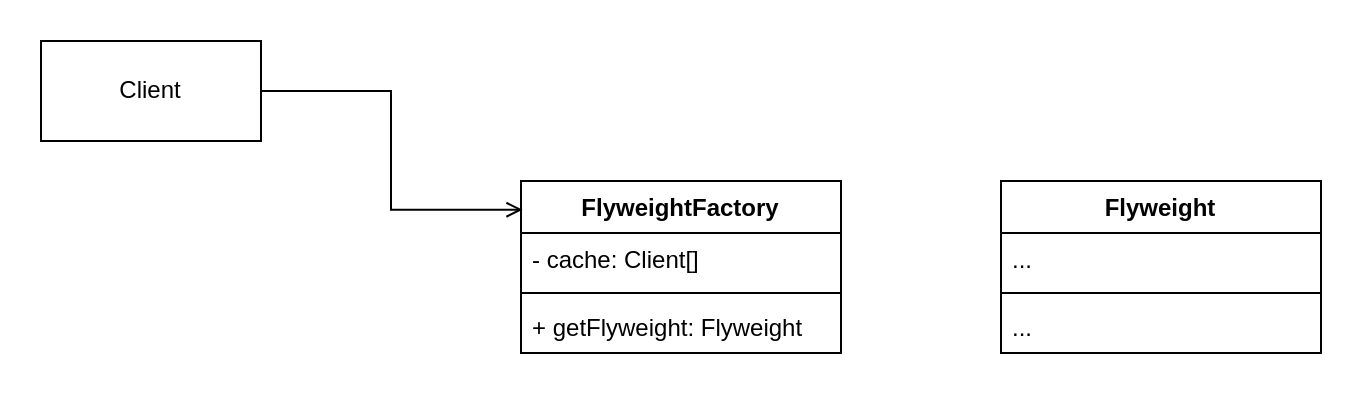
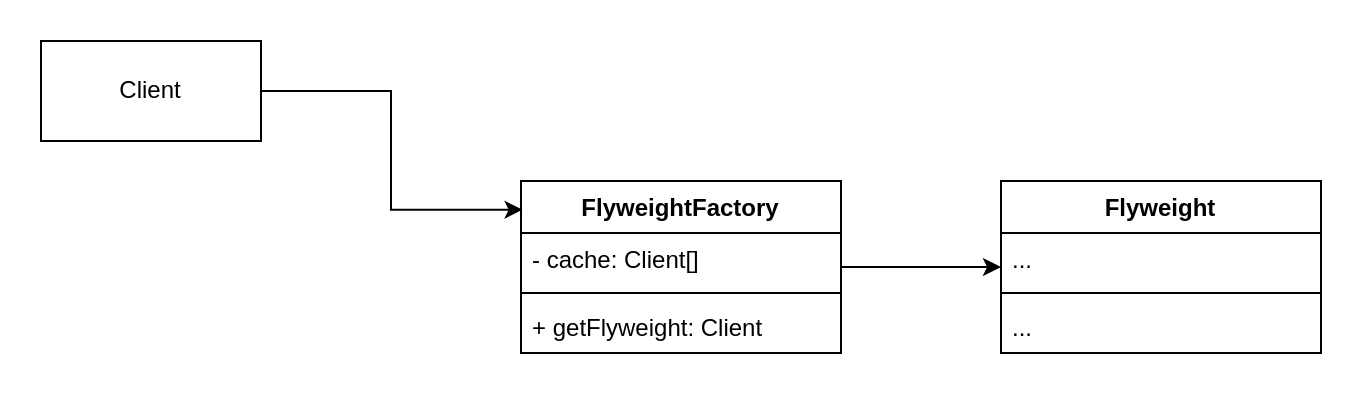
- <mxCell id="12" style="edgeStyle=orthogonalEdgeStyle;rounded=0;orthogonalLoop=1;jettySize=auto;html=1;entryX=0.005;entryY=0.167;entryDx=0;entryDy=0;entryPerimeter=0;endArrow=open;" edge="1" parent="1" source="11" target="7"><mxGeometry relative="1" as="geometry" /></mxCell>
+ <mxCell id="12" style="edgeStyle=orthogonalEdgeStyle;rounded=0;orthogonalLoop=1;jettySize=auto;html=1;entryX=0.005;entryY=0.167;entryDx=0;entryDy=0;entryPerimeter=0;" edge="1" parent="1" source="11" target="7"><mxGeometry relative="1" as="geometry" /></mxCell>
+ <mxCell id="6" style="edgeStyle=orthogonalEdgeStyle;rounded=0;orthogonalLoop=1;jettySize=auto;html=1;" edge="1" parent="1" source="7" target="2"><mxGeometry relative="1" as="geometry" /></mxCell>
- <mxCell id="10" value="+ getFlyweight: Flyweight" style="text;strokeColor=none;fillColor=none;align=left;verticalAlign=top;spacingLeft=4;spacingRight=4;overflow=hidden;rotatable=0;points=[[0,0.5],[1,0.5]];portConstraint=eastwest;whiteSpace=wrap;html=1;" vertex="1" parent="7"><mxGeometry y="60" width="160" height="26" as="geometry" /></mxCell>
+ <mxCell id="10" value="+ getFlyweight: Client" style="text;strokeColor=none;fillColor=none;align=left;verticalAlign=top;spacingLeft=4;spacingRight=4;overflow=hidden;rotatable=0;points=[[0,0.5],[1,0.5]];portConstraint=eastwest;whiteSpace=wrap;html=1;" vertex="1" parent="7"><mxGeometry y="60" width="160" height="26" as="geometry" /></mxCell>
